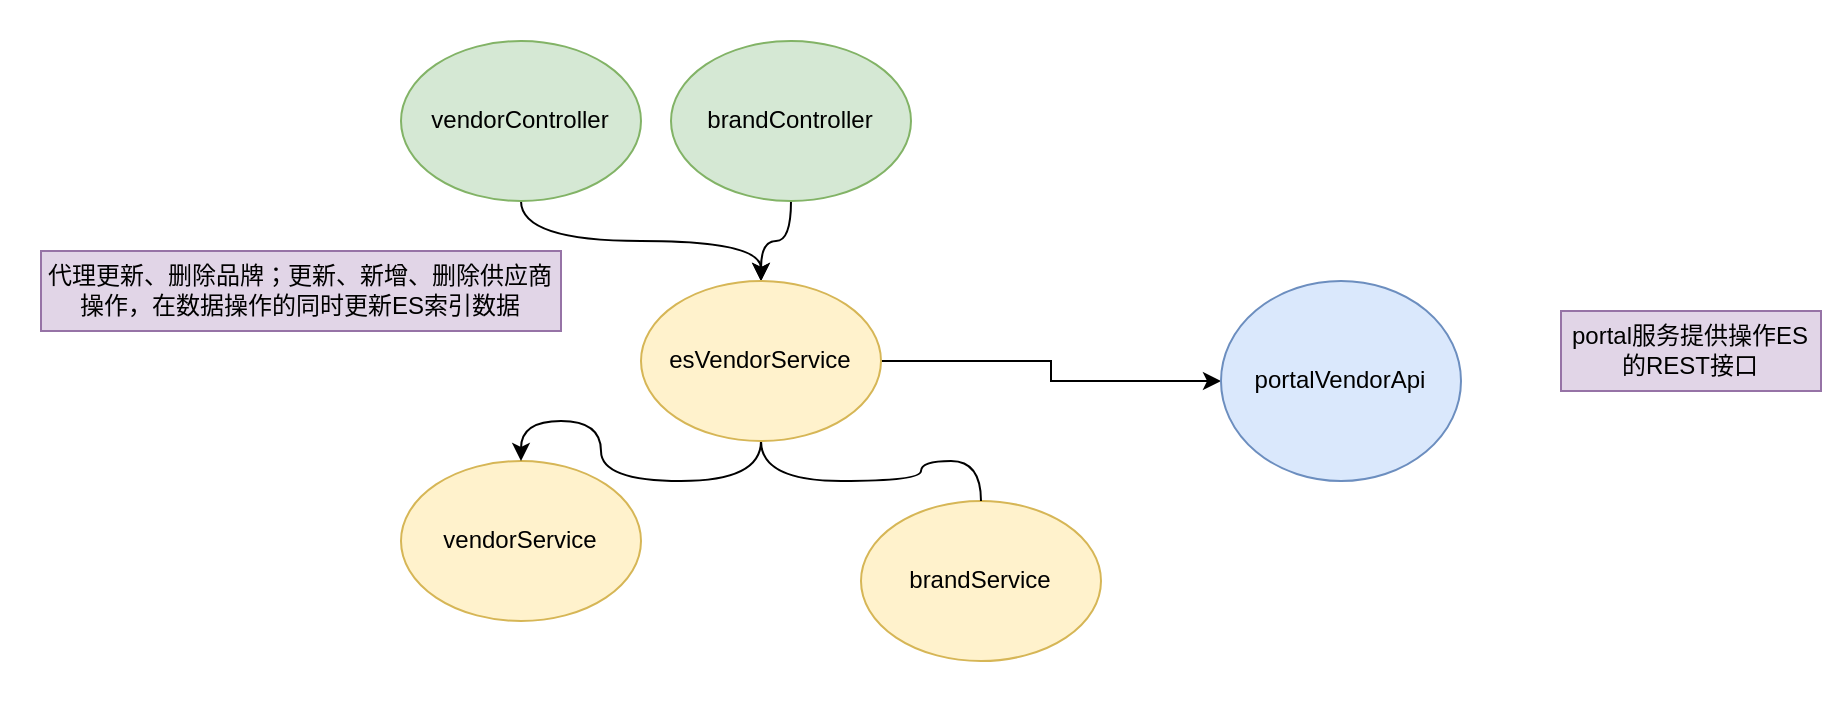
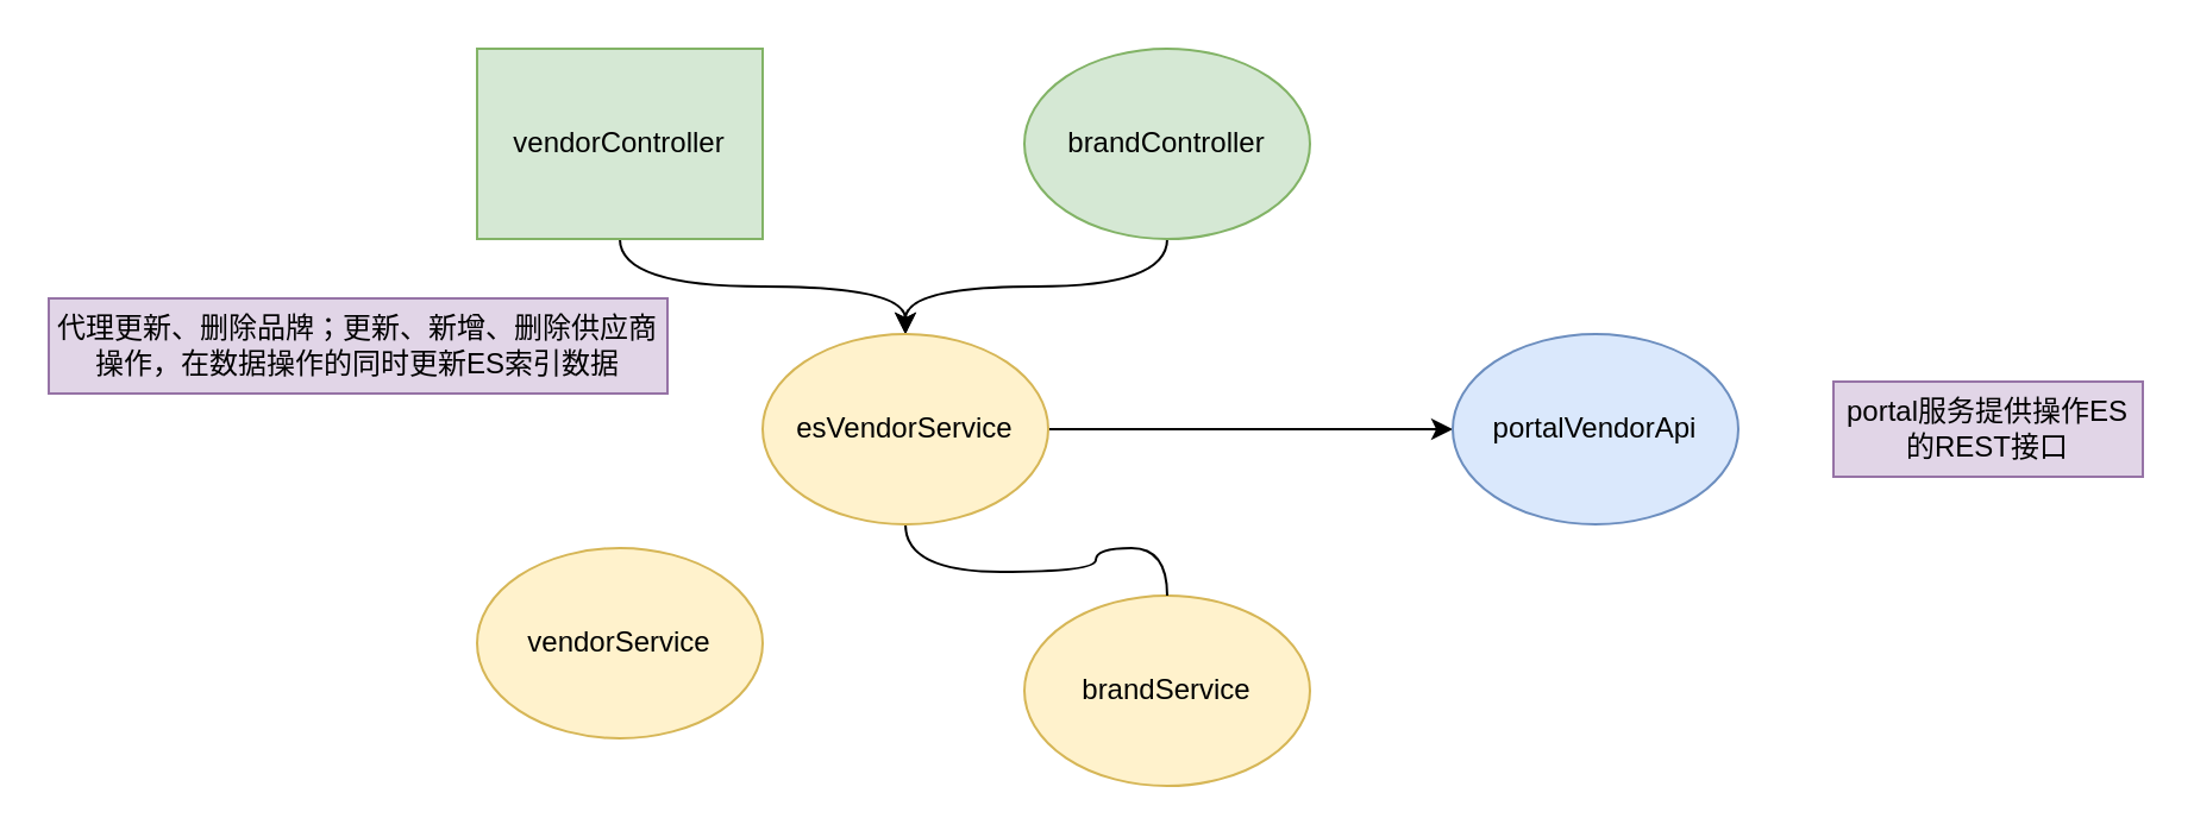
- <mxCell id="3" value="vendorController" style="ellipse;whiteSpace=wrap;html=1;fillColor=#d5e8d4;strokeColor=#82b366;" vertex="1" parent="1"><mxGeometry x="200" y="20" width="120" height="80" as="geometry" /></mxCell>
+ <mxCell id="3" value="vendorController" style="whiteSpace=wrap;html=1;fillColor=#d5e8d4;strokeColor=#82b366;rounded=0;" vertex="1" parent="1"><mxGeometry x="200" y="20" width="120" height="80" as="geometry" /></mxCell>
- <mxCell id="5" value="brandController" style="ellipse;whiteSpace=wrap;html=1;fillColor=#d5e8d4;strokeColor=#82b366;" vertex="1" parent="1"><mxGeometry x="335" y="20" width="120" height="80" as="geometry" /></mxCell>
+ <mxCell id="5" value="brandController" style="ellipse;whiteSpace=wrap;html=1;fillColor=#d5e8d4;strokeColor=#82b366;" vertex="1" parent="1"><mxGeometry x="430" y="20" width="120" height="80" as="geometry" /></mxCell>
- <mxCell id="14" value="portal服务提供操作ES的REST接口" style="rounded=0;whiteSpace=wrap;html=1;fillColor=#e1d5e7;strokeColor=#9673a6;" vertex="1" parent="1"><mxGeometry x="780" y="155" width="130" height="40" as="geometry" /></mxCell>
+ <mxCell id="14" value="portal服务提供操作ES的REST接口" style="rounded=0;whiteSpace=wrap;html=1;fillColor=#e1d5e7;strokeColor=#9673a6;" vertex="1" parent="1"><mxGeometry x="770" y="160" width="130" height="40" as="geometry" /></mxCell>
- <mxCell id="12" value="portalVendorApi" style="ellipse;whiteSpace=wrap;html=1;fillColor=#dae8fc;strokeColor=#6c8ebf;" vertex="1" parent="1"><mxGeometry x="610" y="140" width="120" height="100" as="geometry" /></mxCell>
+ <mxCell id="12" value="portalVendorApi" style="ellipse;whiteSpace=wrap;html=1;fillColor=#dae8fc;strokeColor=#6c8ebf;" vertex="1" parent="1"><mxGeometry x="610" y="140" width="120" height="80" as="geometry" /></mxCell>
- <mxCell id="8" style="edgeStyle=orthogonalEdgeStyle;orthogonalLoop=1;jettySize=auto;html=1;curved=1;" edge="1" parent="1" source="11" target="6"><mxGeometry relative="1" as="geometry" /></mxCell>
